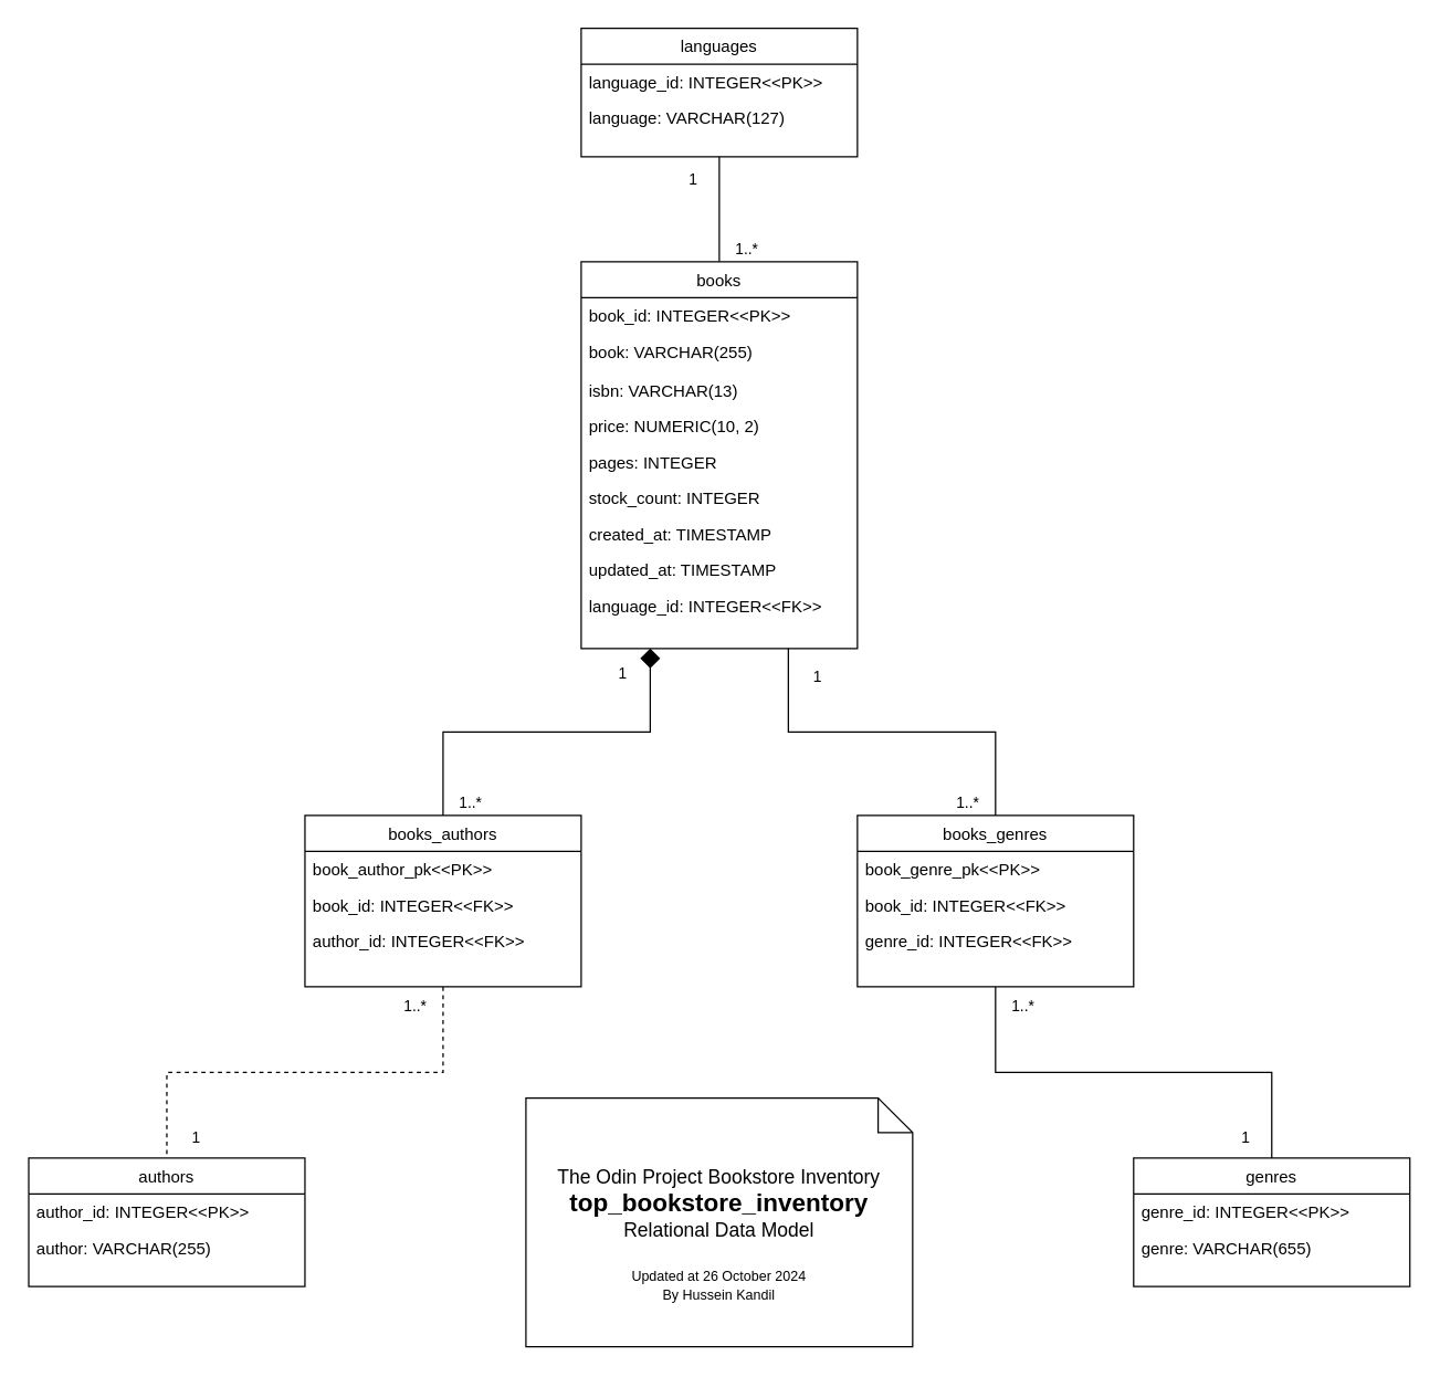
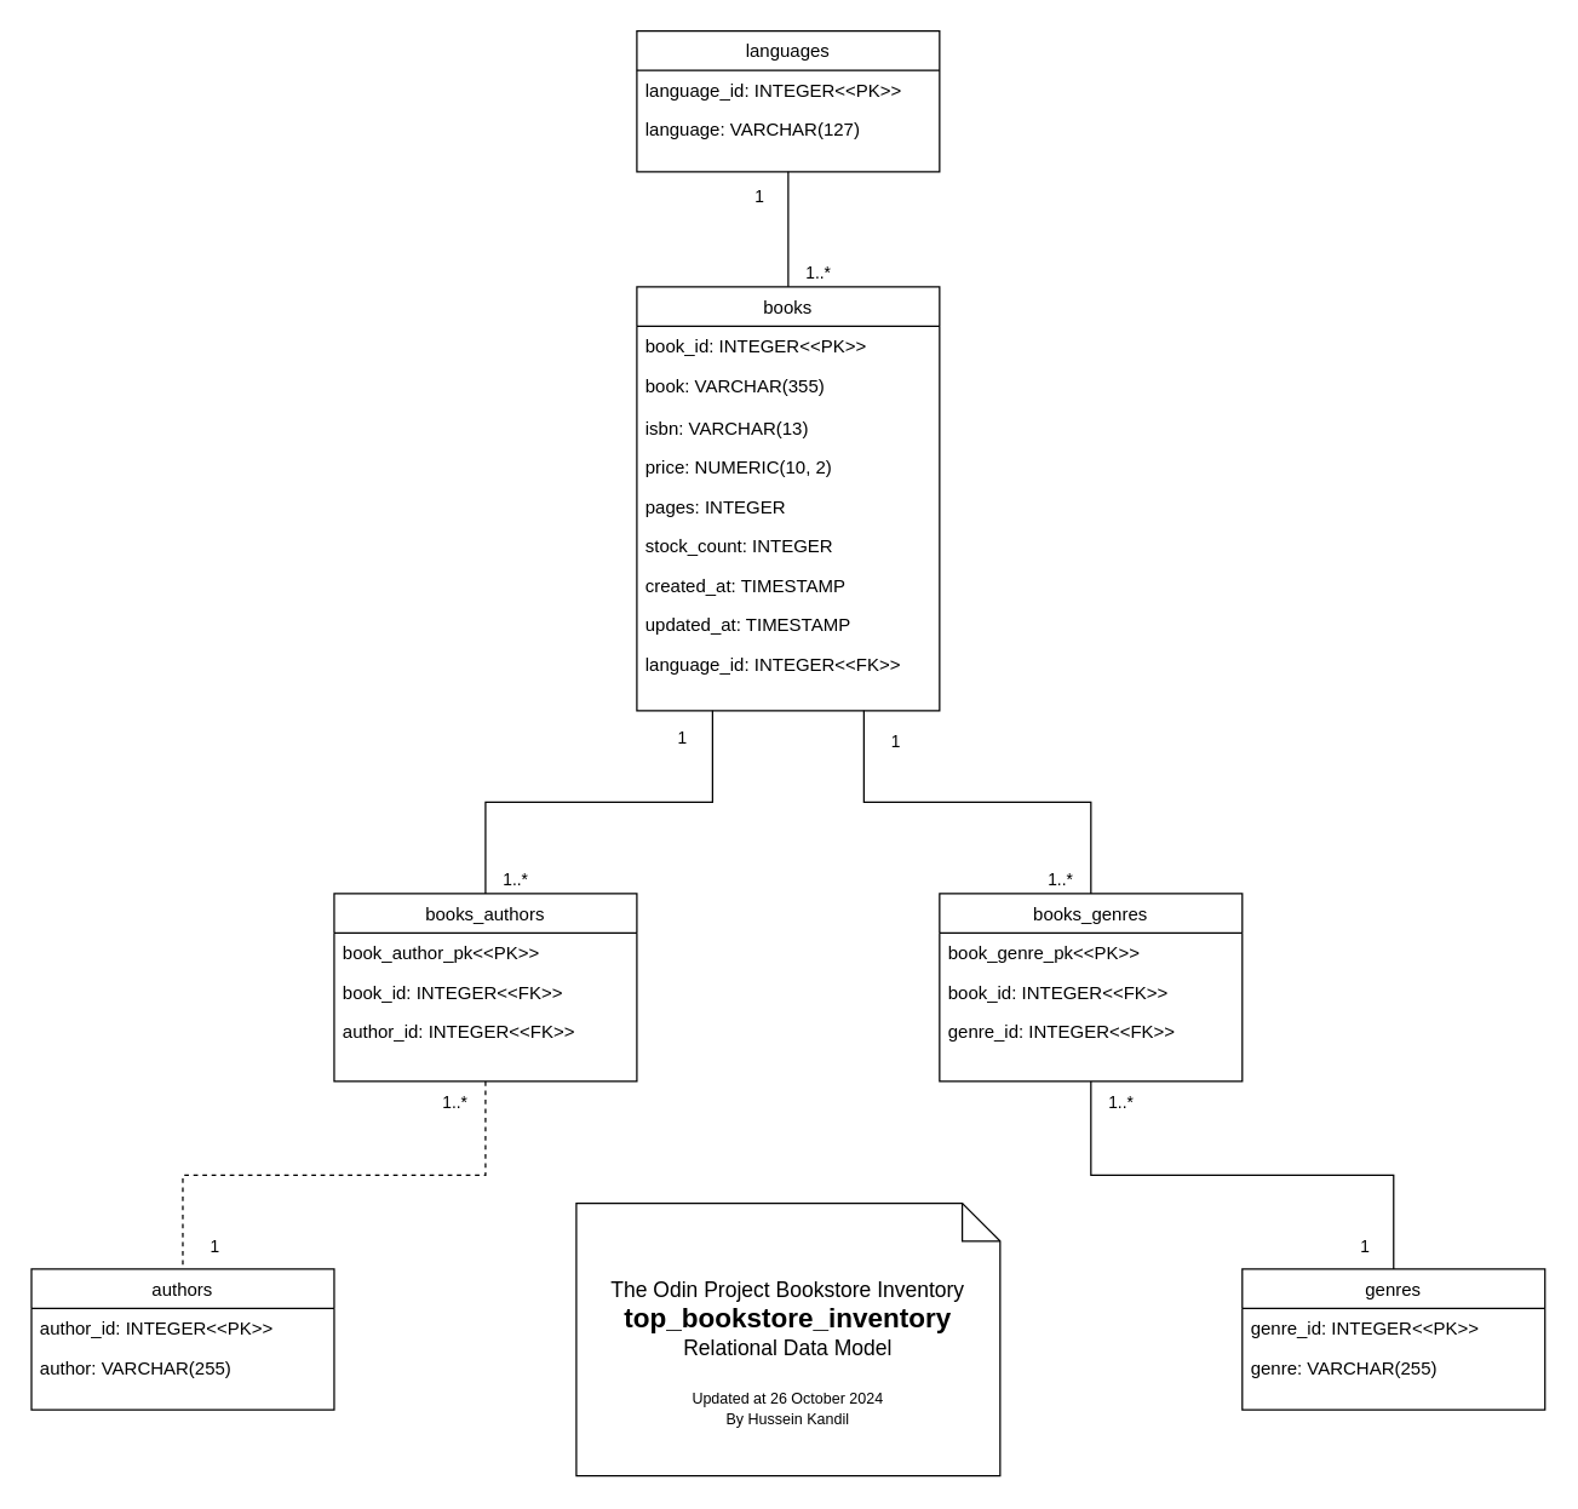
- <mxCell id="4" value="book: VARCHAR(255)" style="text;align=left;verticalAlign=top;spacingLeft=4;spacingRight=4;overflow=hidden;rotatable=0;points=[[0,0.5],[1,0.5]];portConstraint=eastwest;" parent="2" vertex="1"><mxGeometry y="52" width="200" height="28" as="geometry" /></mxCell>
+ <mxCell id="4" value="book: VARCHAR(355)" style="text;align=left;verticalAlign=top;spacingLeft=4;spacingRight=4;overflow=hidden;rotatable=0;points=[[0,0.5],[1,0.5]];portConstraint=eastwest;" parent="2" vertex="1"><mxGeometry y="52" width="200" height="28" as="geometry" /></mxCell>
- <mxCell id="30" value="1..*" style="endArrow=diamond;html=1;endSize=12;startArrow=none;startSize=12;startFill=1;edgeStyle=orthogonalEdgeStyle;align=left;verticalAlign=bottom;rounded=0;exitX=0.5;exitY=0;exitDx=0;exitDy=0;entryX=0.25;entryY=1;entryDx=0;entryDy=0;" parent="1" source="23" target="2" edge="1"><mxGeometry x="-1.0" y="-10" relative="1" as="geometry"><mxPoint x="539" y="564" as="sourcePoint" /><mxPoint x="459" y="564" as="targetPoint" /><mxPoint as="offset" /></mxGeometry></mxCell>
+ <mxCell id="30" value="1..*" style="endArrow=none;html=1;endSize=12;startArrow=none;startSize=12;startFill=1;edgeStyle=orthogonalEdgeStyle;align=left;verticalAlign=bottom;rounded=0;exitX=0.5;exitY=0;exitDx=0;exitDy=0;entryX=0.25;entryY=1;entryDx=0;entryDy=0;" parent="1" source="23" target="2" edge="1"><mxGeometry x="-1.0" y="-10" relative="1" as="geometry"><mxPoint x="539" y="564" as="sourcePoint" /><mxPoint x="459" y="564" as="targetPoint" /><mxPoint as="offset" /></mxGeometry></mxCell>
- <mxCell id="14" value="genre: VARCHAR(655)" style="text;align=left;verticalAlign=top;spacingLeft=4;spacingRight=4;overflow=hidden;rotatable=0;points=[[0,0.5],[1,0.5]];portConstraint=eastwest;" parent="12" vertex="1"><mxGeometry y="52" width="200" height="26" as="geometry" /></mxCell>
+ <mxCell id="14" value="genre: VARCHAR(255)" style="text;align=left;verticalAlign=top;spacingLeft=4;spacingRight=4;overflow=hidden;rotatable=0;points=[[0,0.5],[1,0.5]];portConstraint=eastwest;" parent="12" vertex="1"><mxGeometry y="52" width="200" height="26" as="geometry" /></mxCell>
